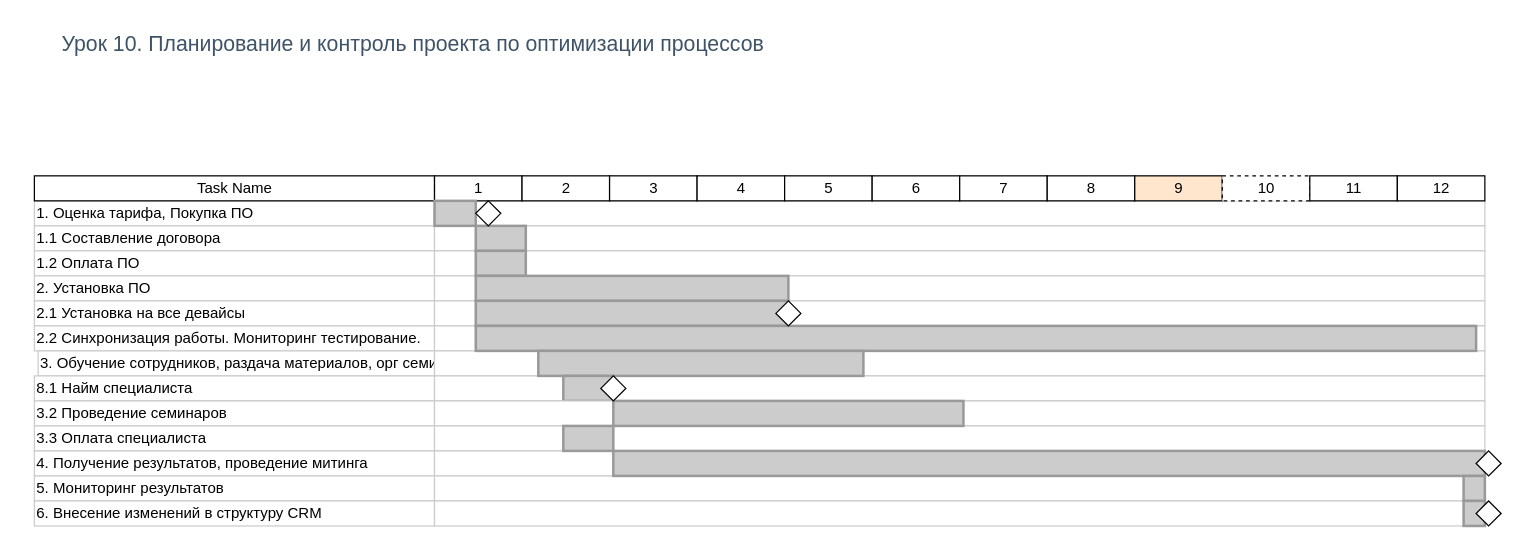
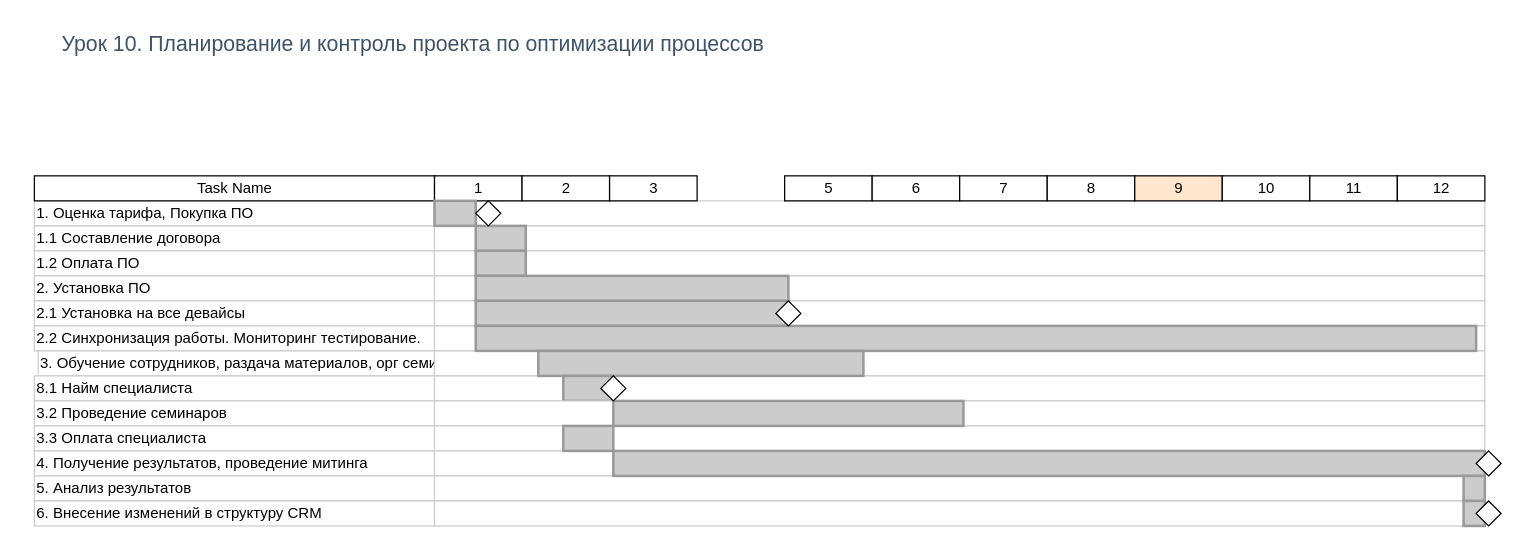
- <mxCell id="15" value="4" style="strokeWidth=1;fontStyle=0;html=1;" parent="1" vertex="1"><mxGeometry x="557" y="140" width="70" height="20" as="geometry" /></mxCell>
- <mxCell id="21" value="10" style="strokeWidth=1;fontStyle=0;html=1;dashed=1;" parent="1" vertex="1"><mxGeometry x="977" y="140" width="70" height="20" as="geometry" /></mxCell>
+ <mxCell id="21" value="10" style="strokeWidth=1;fontStyle=0;html=1;" parent="1" vertex="1"><mxGeometry x="977" y="140" width="70" height="20" as="geometry" /></mxCell>
- <mxCell id="46" value="5. Мониторинг результатов" style="align=left;strokeColor=#CCCCCC;html=1;" vertex="1" parent="1"><mxGeometry x="27" y="380" width="320.0" height="20" as="geometry" /></mxCell>
+ <mxCell id="46" value="5. Анализ результатов" style="align=left;strokeColor=#CCCCCC;html=1;" vertex="1" parent="1"><mxGeometry x="27" y="380" width="320.0" height="20" as="geometry" /></mxCell>
